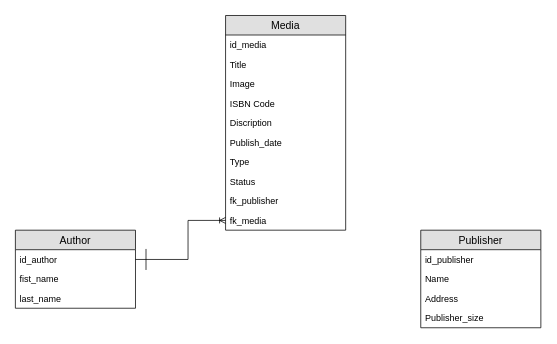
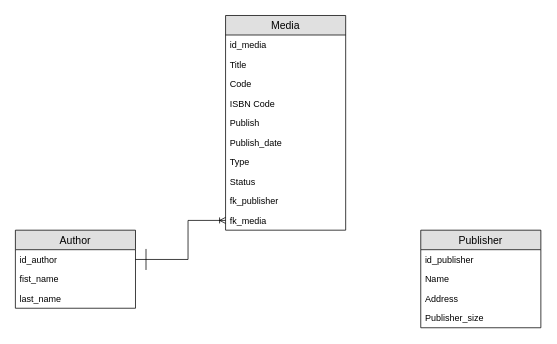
- <mxCell id="5" value="Image" style="text;strokeColor=none;fillColor=none;spacingLeft=4;spacingRight=4;overflow=hidden;rotatable=0;points=[[0,0.5],[1,0.5]];portConstraint=eastwest;fontSize=12;" vertex="1" parent="2"><mxGeometry y="78" width="160" height="26" as="geometry" /></mxCell>
+ <mxCell id="5" value="Code" style="text;strokeColor=none;fillColor=none;spacingLeft=4;spacingRight=4;overflow=hidden;rotatable=0;points=[[0,0.5],[1,0.5]];portConstraint=eastwest;fontSize=12;" vertex="1" parent="2"><mxGeometry y="78" width="160" height="26" as="geometry" /></mxCell>
- <mxCell id="7" value="Discription" style="text;strokeColor=none;fillColor=none;spacingLeft=4;spacingRight=4;overflow=hidden;rotatable=0;points=[[0,0.5],[1,0.5]];portConstraint=eastwest;fontSize=12;" vertex="1" parent="2"><mxGeometry y="130" width="160" height="26" as="geometry" /></mxCell>
+ <mxCell id="7" value="Publish" style="text;strokeColor=none;fillColor=none;spacingLeft=4;spacingRight=4;overflow=hidden;rotatable=0;points=[[0,0.5],[1,0.5]];portConstraint=eastwest;fontSize=12;" vertex="1" parent="2"><mxGeometry y="130" width="160" height="26" as="geometry" /></mxCell>
